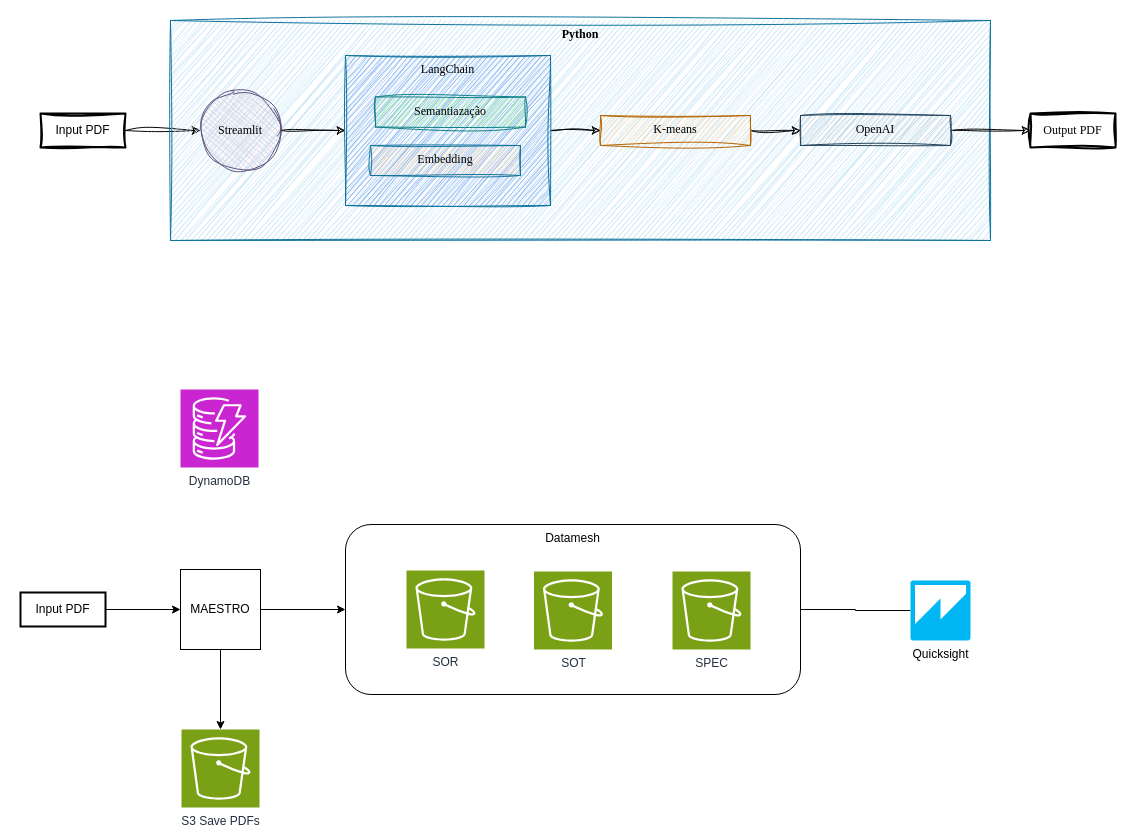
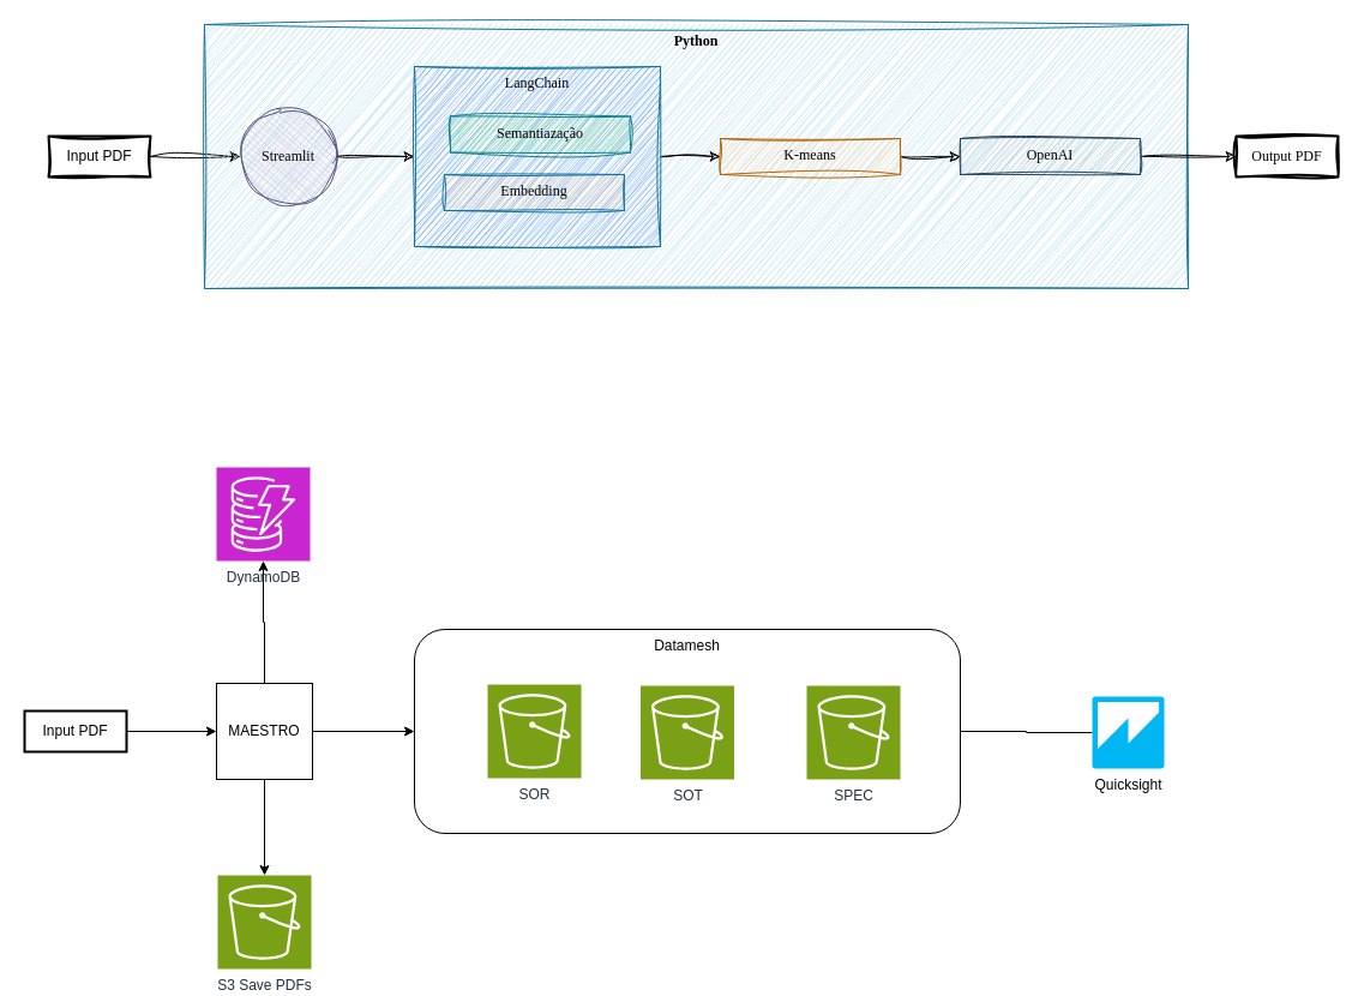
+ <mxCell id="18" style="edgeStyle=orthogonalEdgeStyle;rounded=0;orthogonalLoop=1;jettySize=auto;html=1;" parent="1" source="21" target="23" edge="1"><mxGeometry relative="1" as="geometry" /></mxCell>
